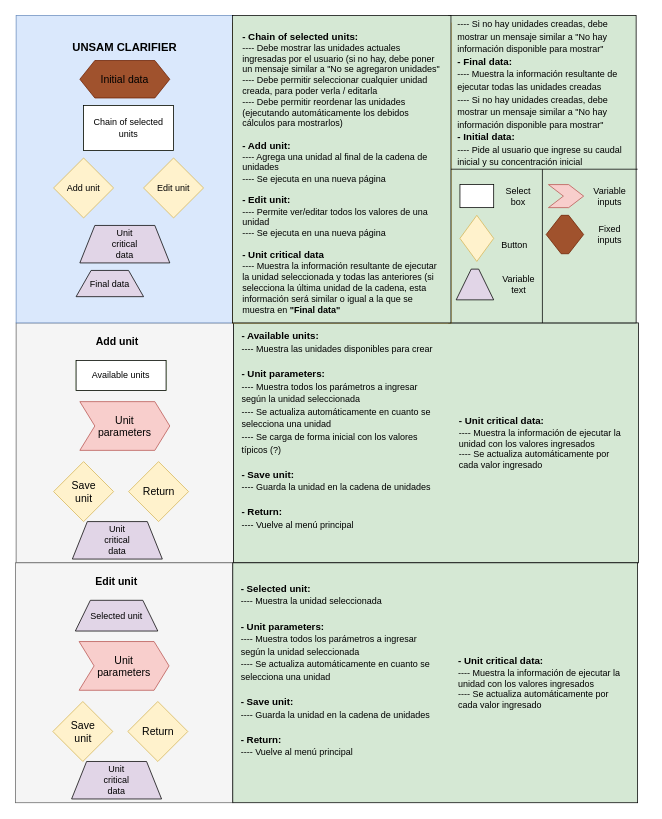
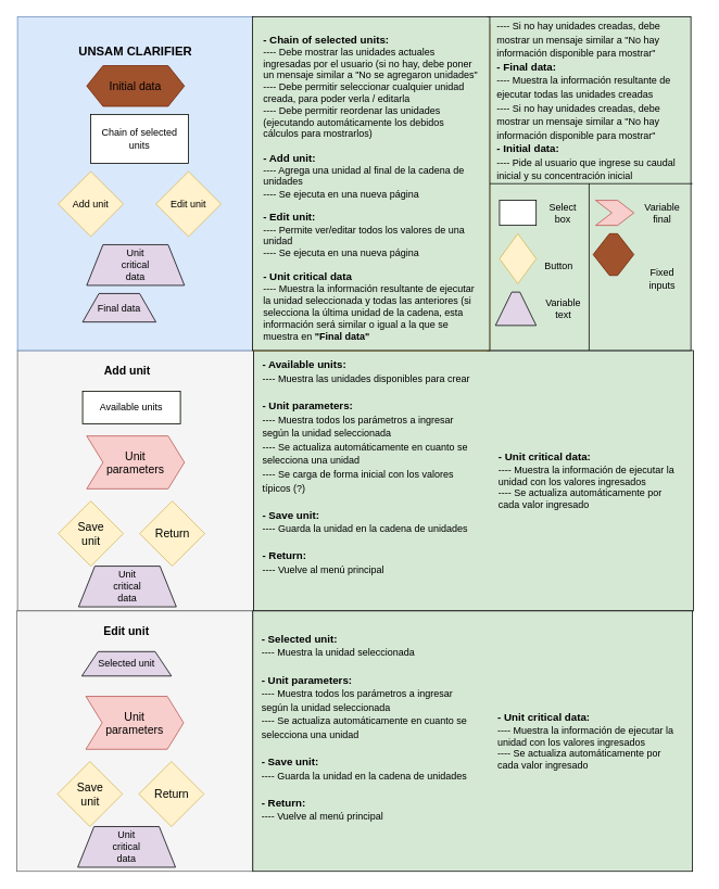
- <mxCell id="57" value="Variable inputs" style="text;html=1;strokeColor=none;fillColor=none;align=center;verticalAlign=middle;whiteSpace=wrap;rounded=0;" vertex="1" parent="46"><mxGeometry x="190" y="228.062" width="50.0" height="25.625" as="geometry" /></mxCell>
+ <mxCell id="57" value="Variable final" style="text;html=1;strokeColor=none;fillColor=none;align=center;verticalAlign=middle;whiteSpace=wrap;rounded=0;" vertex="1" parent="46"><mxGeometry x="190" y="228.062" width="50.0" height="25.625" as="geometry" /></mxCell>
- <mxCell id="59" value="Fixed inputs" style="text;html=1;strokeColor=none;fillColor=none;align=center;verticalAlign=middle;whiteSpace=wrap;rounded=0;" vertex="1" parent="46"><mxGeometry x="190" y="279.312" width="50.0" height="25.625" as="geometry" /></mxCell>
+ <mxCell id="59" value="Fixed inputs" style="text;html=1;strokeColor=none;fillColor=none;align=center;verticalAlign=middle;whiteSpace=wrap;rounded=0;" vertex="1" parent="46"><mxGeometry x="190" y="309.312" width="50.0" height="25.625" as="geometry" /></mxCell>
- <mxCell id="33" value="Selected unit" style="shape=trapezoid;perimeter=trapezoidPerimeter;whiteSpace=wrap;html=1;fixedSize=1;fillColor=#E1D5E7;gradientColor=none;align=center;" vertex="1" parent="19"><mxGeometry x="80" y="50" width="110" height="41" as="geometry" /></mxCell>
+ <mxCell id="33" value="Selected unit" style="shape=trapezoid;perimeter=trapezoidPerimeter;whiteSpace=wrap;html=1;fixedSize=1;fillColor=#E1D5E7;gradientColor=none;align=center;" vertex="1" parent="19"><mxGeometry x="80" y="50" width="110" height="30" as="geometry" /></mxCell>
